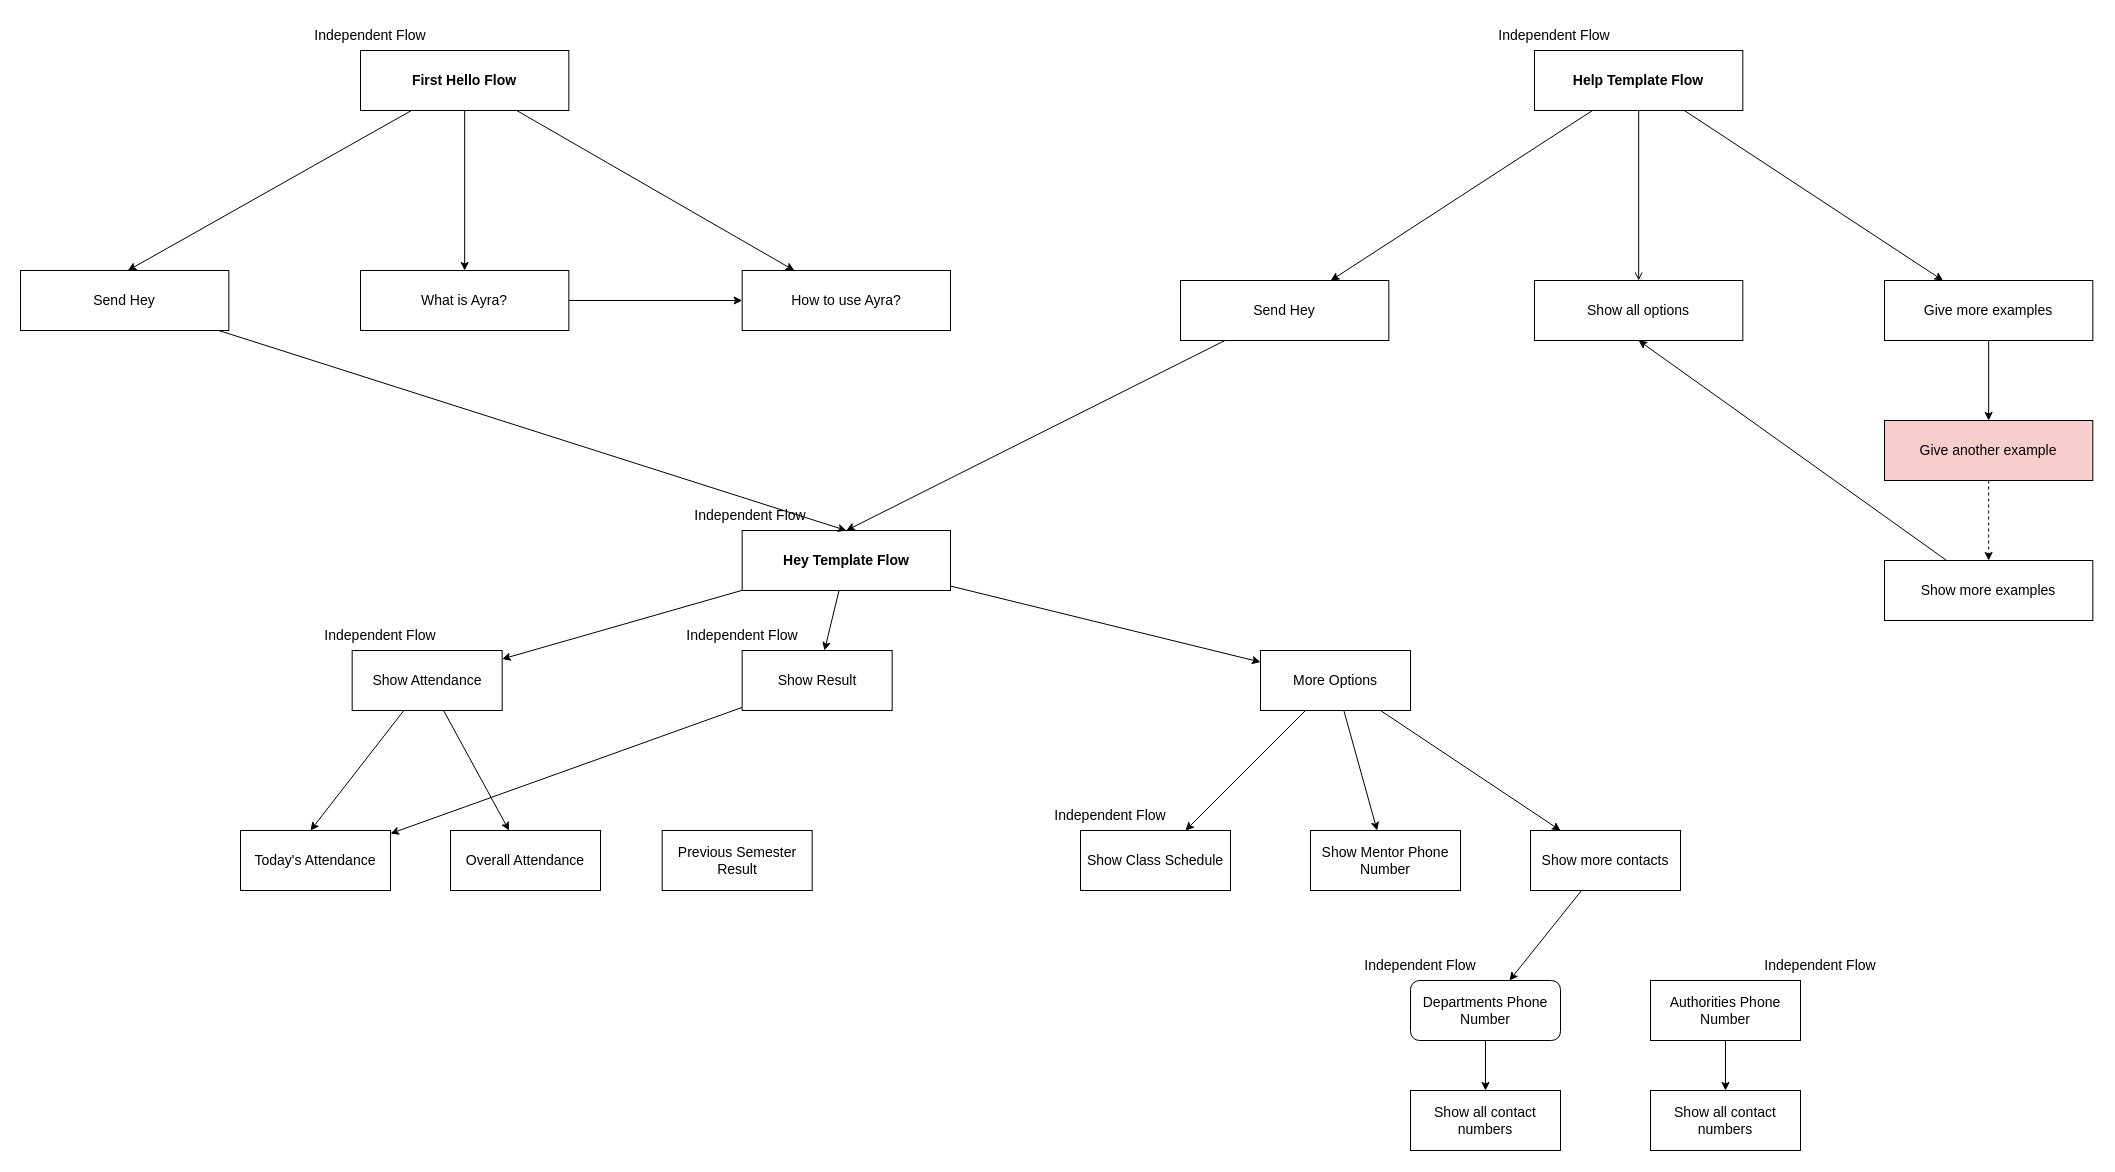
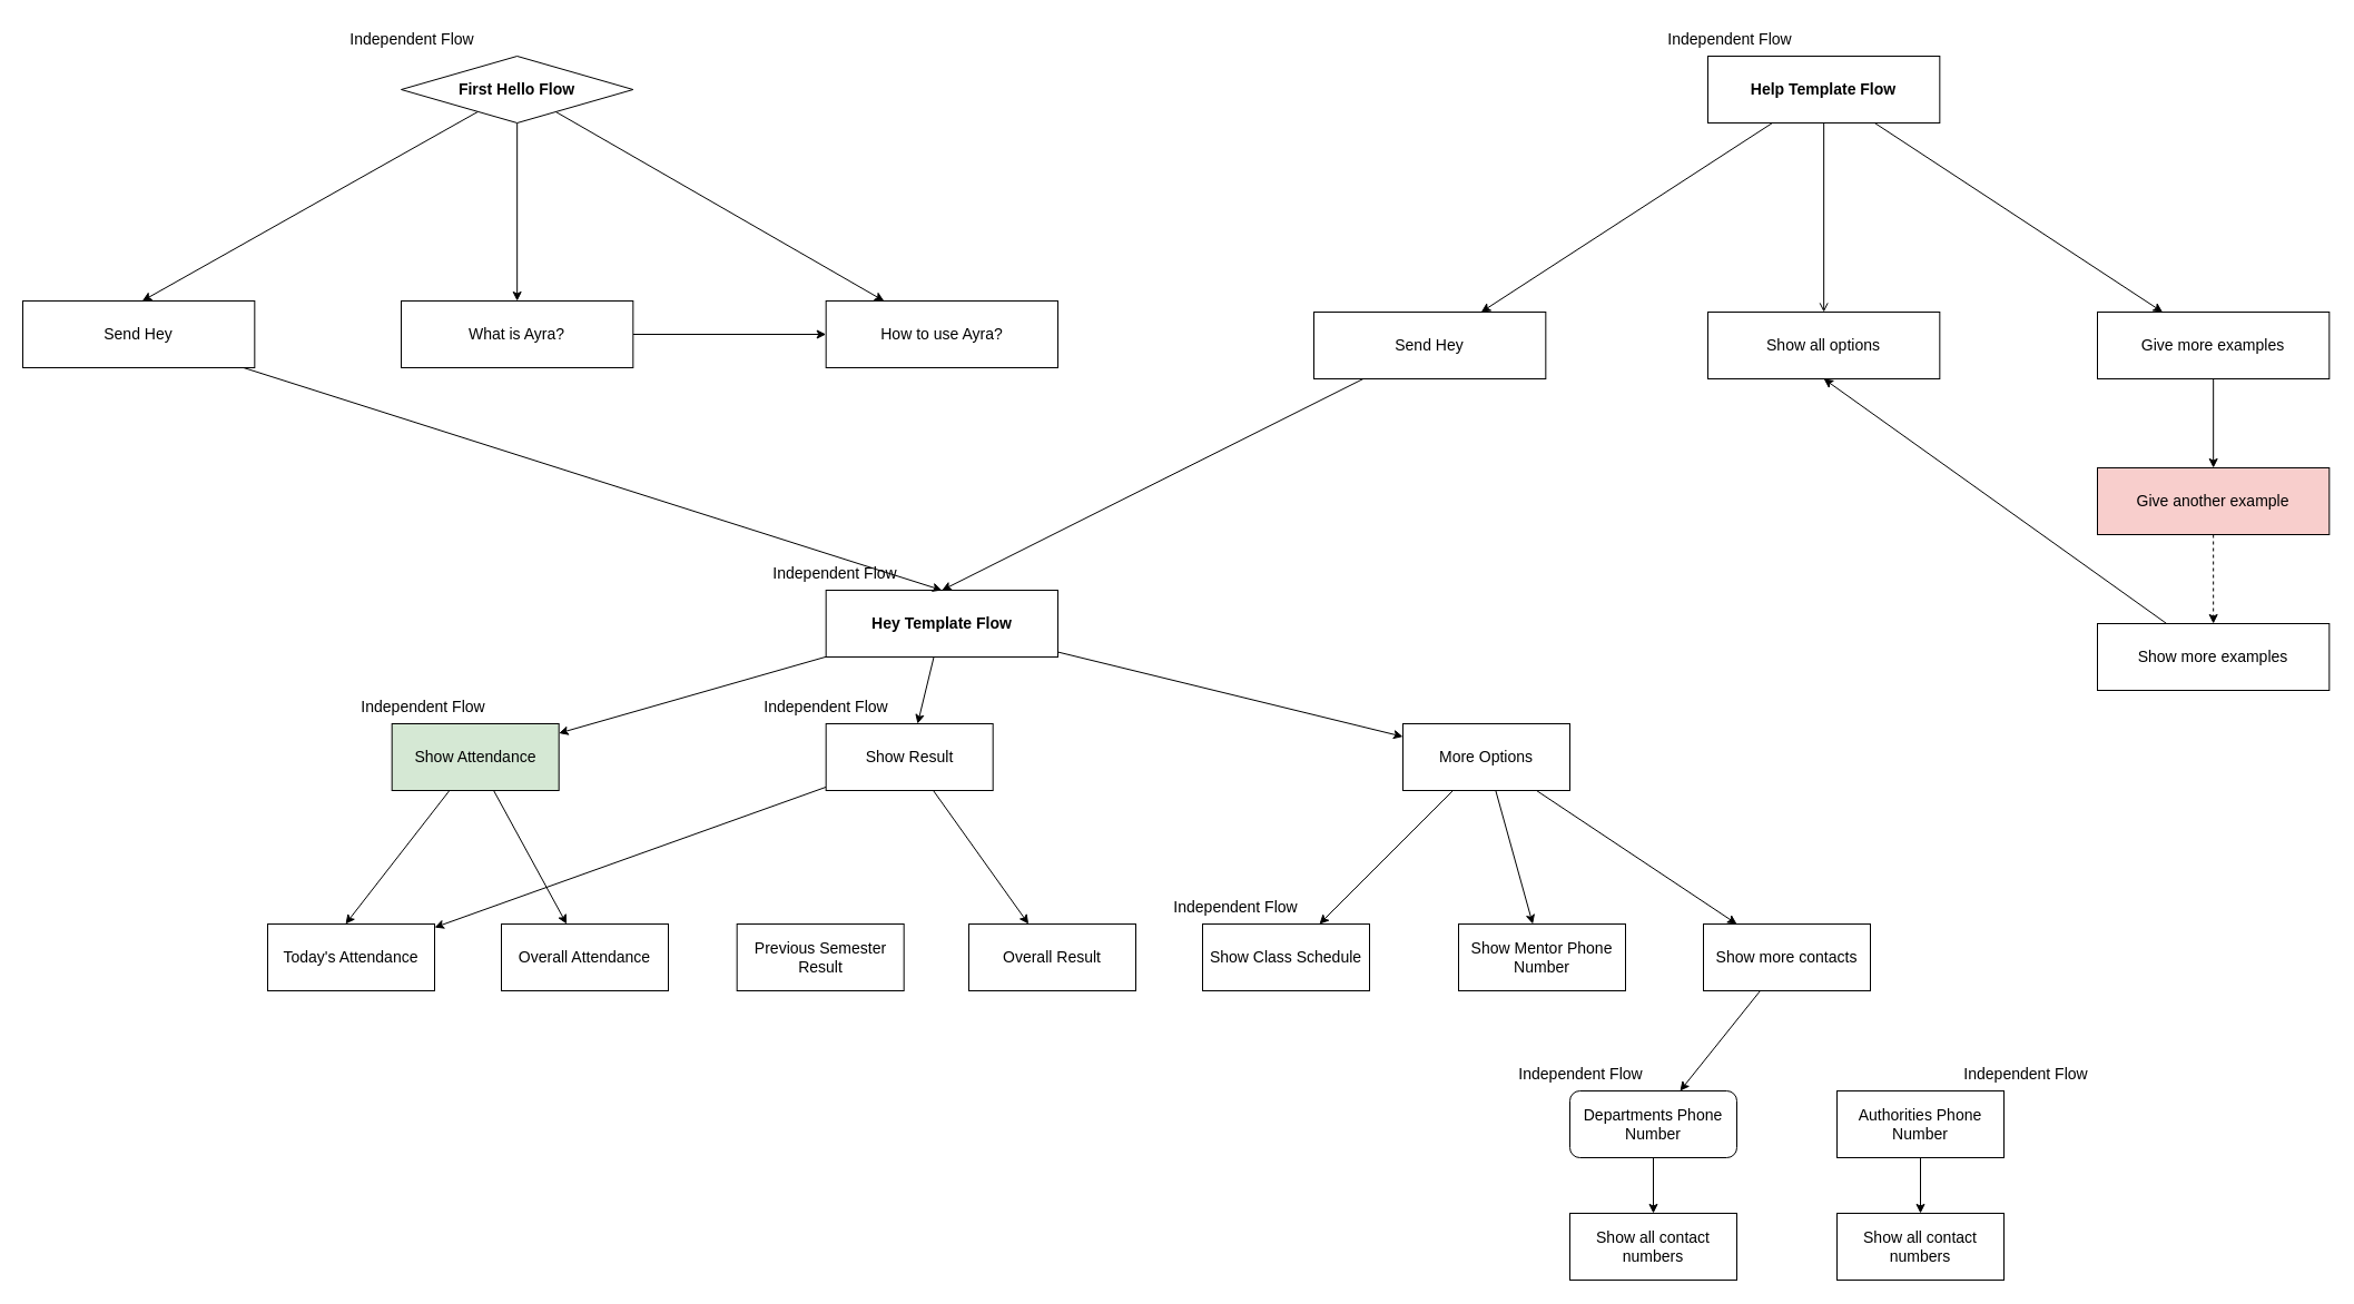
- <mxCell id="49" value="&lt;font style=&quot;font-size: 14px;&quot;&gt;&lt;b style=&quot;font-size: 14px;&quot;&gt;First Hello Flow&lt;/b&gt;&lt;/font&gt;" style="rounded=0;whiteSpace=wrap;html=1;fontSize=14;" parent="1" vertex="1"><mxGeometry x="360" y="50" width="208.33" height="60" as="geometry" /></mxCell>
+ <mxCell id="49" value="&lt;font style=&quot;font-size: 14px;&quot;&gt;&lt;b style=&quot;font-size: 14px;&quot;&gt;First Hello Flow&lt;/b&gt;&lt;/font&gt;" style="rhombus;whiteSpace=wrap;html=1;fontSize=14;" parent="1" vertex="1"><mxGeometry x="360" y="50" width="208.33" height="60" as="geometry" /></mxCell>
- <mxCell id="8" value="&lt;font style=&quot;font-size: 14px;&quot;&gt;Show Attendance&lt;/font&gt;" style="rounded=0;whiteSpace=wrap;html=1;fontSize=14;" parent="1" vertex="1"><mxGeometry x="351.67" y="650" width="150" height="60" as="geometry" /></mxCell>
+ <mxCell id="8" value="&lt;font style=&quot;font-size: 14px;&quot;&gt;Show Attendance&lt;/font&gt;" style="rounded=0;whiteSpace=wrap;html=1;fontSize=14;fillColor=#d5e8d4;" parent="1" vertex="1"><mxGeometry x="351.67" y="650" width="150" height="60" as="geometry" /></mxCell>
+ <mxCell id="10" value="" style="edgeStyle=none;html=1;fontSize=14;" parent="1" source="11" target="19" edge="1"><mxGeometry relative="1" as="geometry" /></mxCell>
+ <mxCell id="19" value="&lt;span style=&quot;font-size: 14px;&quot;&gt;Overall Result&lt;/span&gt;" style="rounded=0;whiteSpace=wrap;html=1;fontSize=14;" parent="1" vertex="1"><mxGeometry x="870" y="830" width="150" height="60" as="geometry" /></mxCell>
